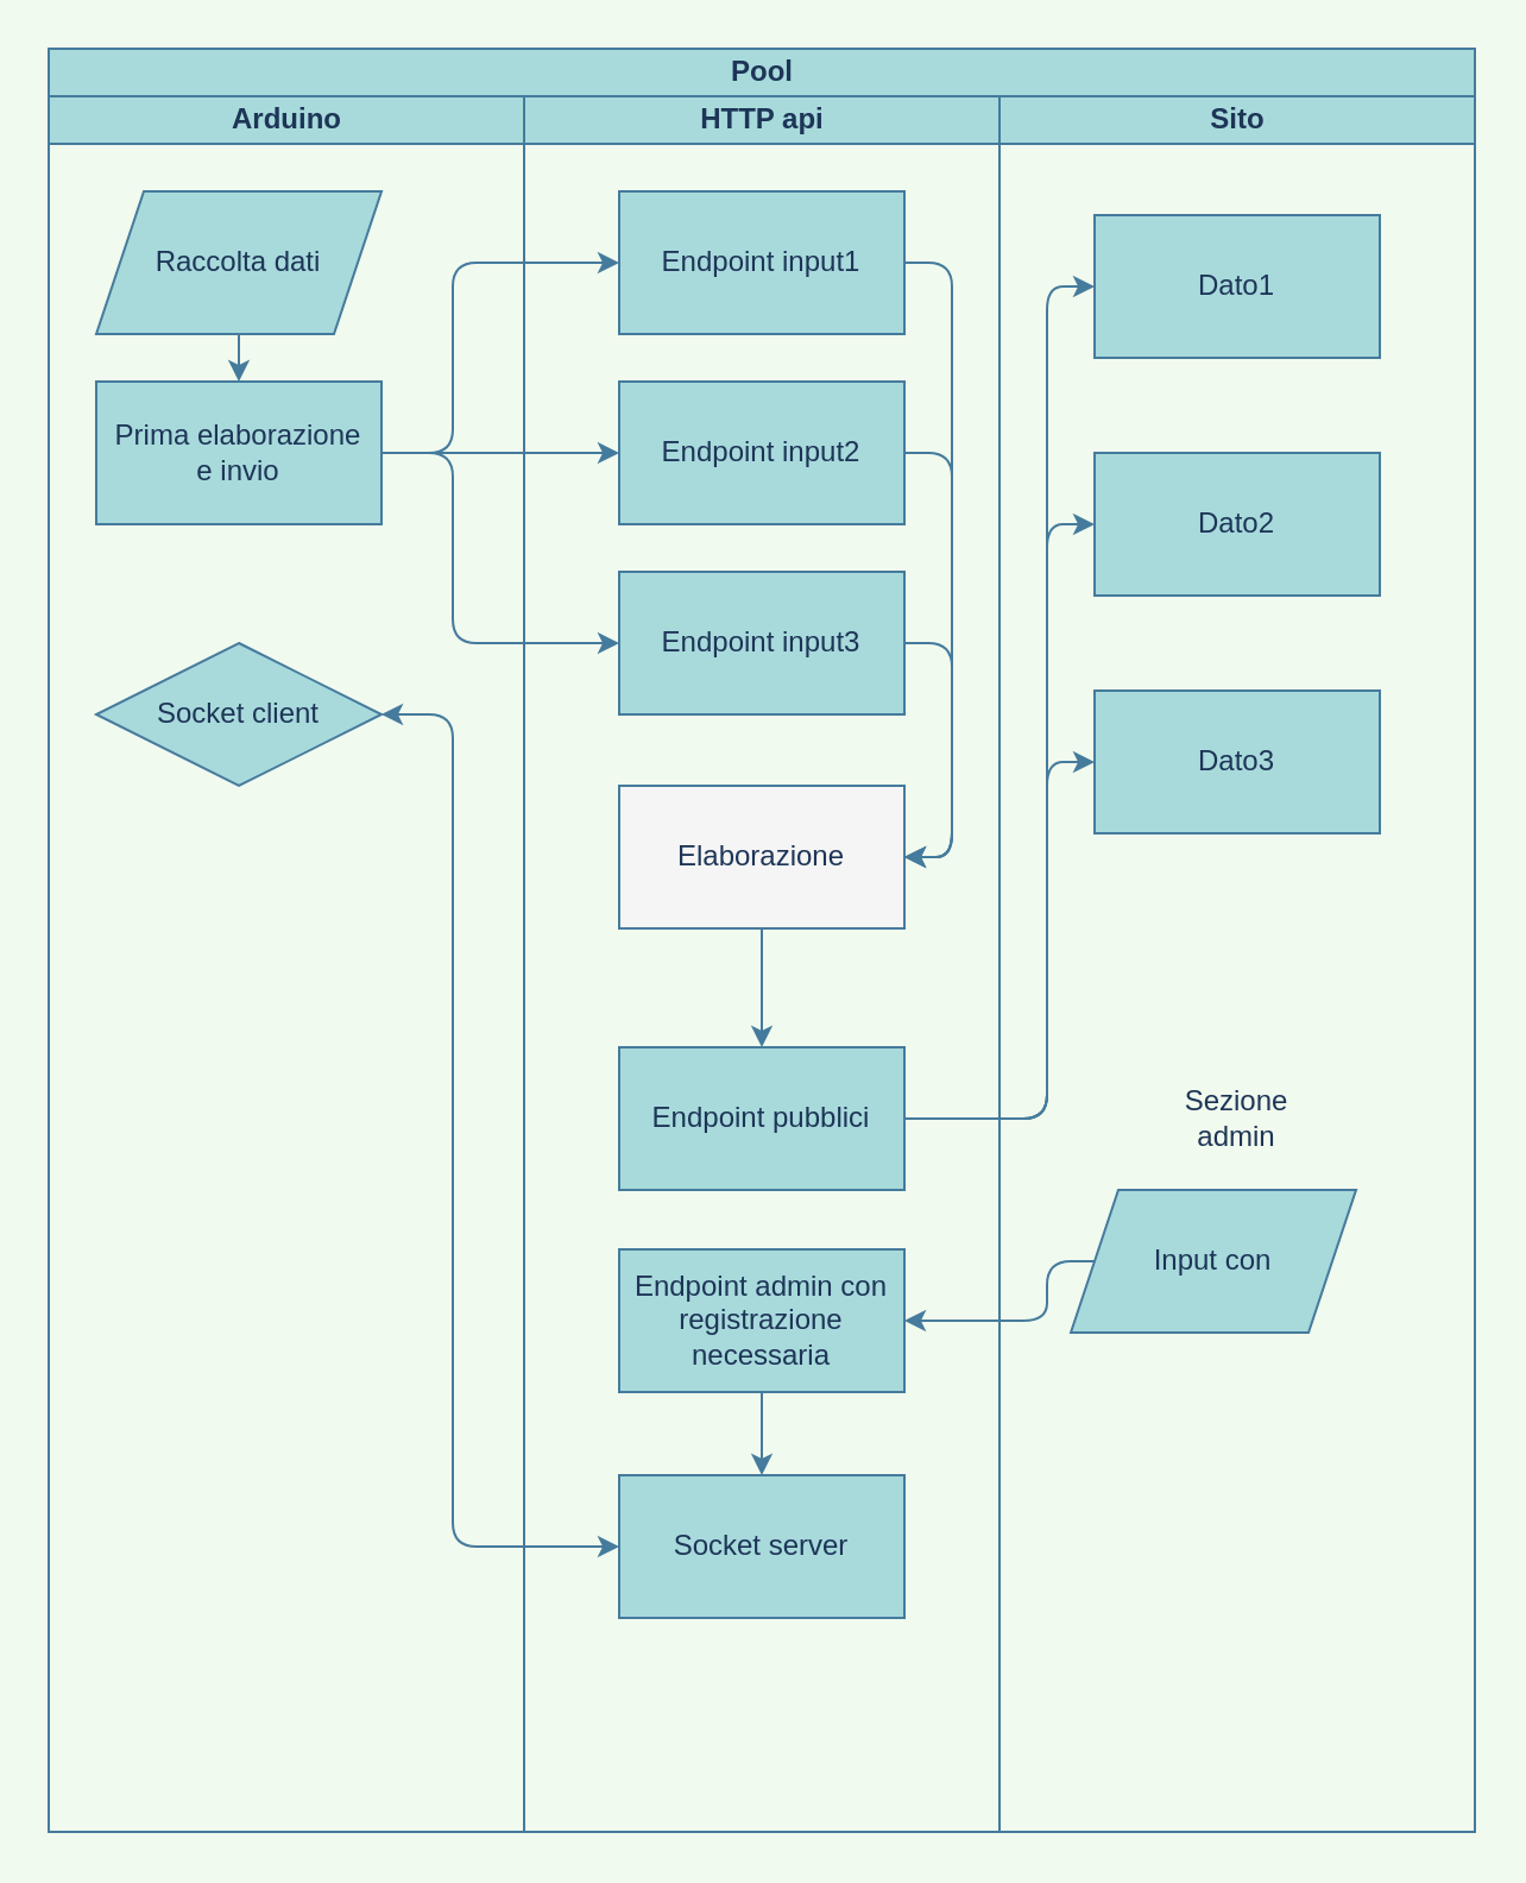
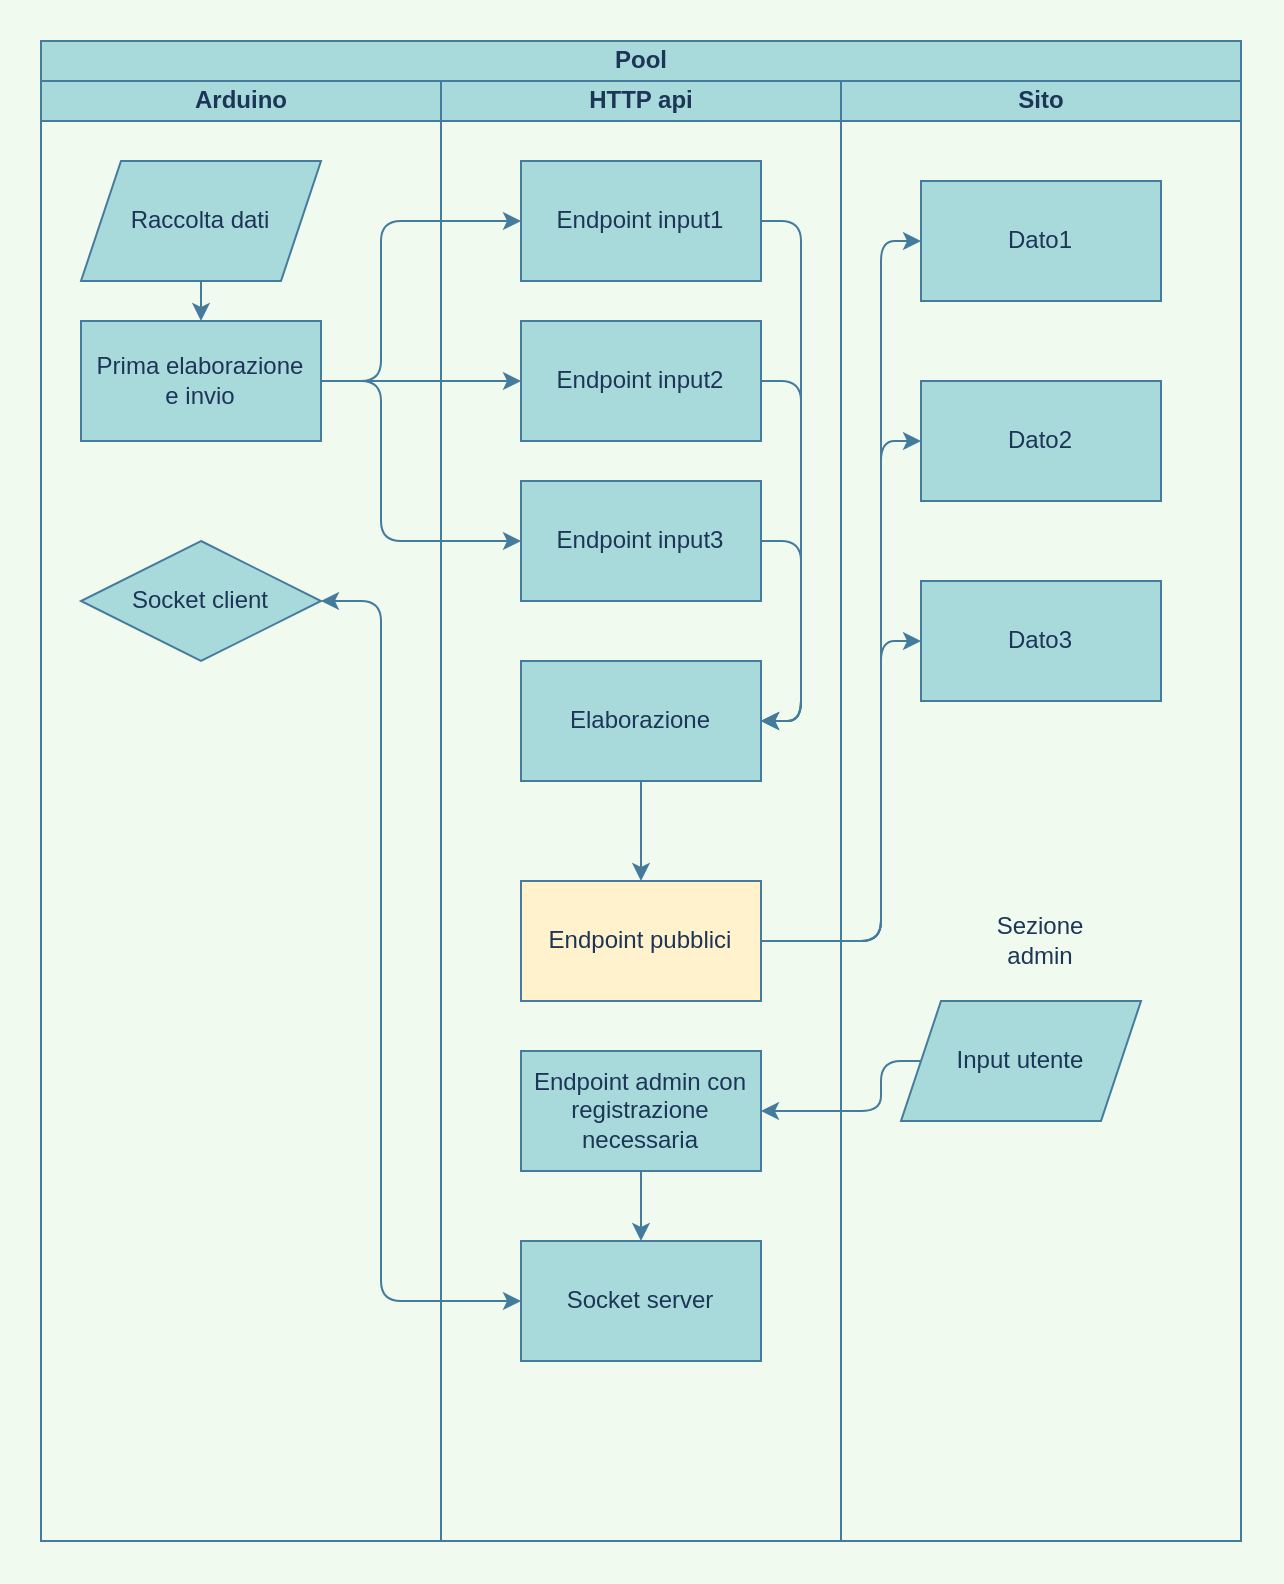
- <mxCell id="14" value="Elaborazione" style="rounded=0;whiteSpace=wrap;html=1;fillColor=#f5f5f5;strokeColor=#457B9D;fontColor=#1D3557;" parent="8" vertex="1"><mxGeometry x="40" y="290" width="120" height="60" as="geometry" /></mxCell>
+ <mxCell id="14" value="Elaborazione" style="rounded=0;whiteSpace=wrap;html=1;fillColor=#A8DADC;strokeColor=#457B9D;fontColor=#1D3557;" parent="8" vertex="1"><mxGeometry x="40" y="290" width="120" height="60" as="geometry" /></mxCell>
- <mxCell id="16" value="Endpoint pubblici" style="rounded=0;whiteSpace=wrap;html=1;fillColor=#A8DADC;strokeColor=#457B9D;fontColor=#1D3557;" parent="8" vertex="1"><mxGeometry x="40" y="400" width="120" height="60" as="geometry" /></mxCell>
+ <mxCell id="16" value="Endpoint pubblici" style="rounded=0;whiteSpace=wrap;html=1;fillColor=#fff2cc;strokeColor=#457B9D;fontColor=#1D3557;" parent="8" vertex="1"><mxGeometry x="40" y="400" width="120" height="60" as="geometry" /></mxCell>
- <mxCell id="25" value="&lt;span&gt;Input con&lt;/span&gt;" style="shape=parallelogram;perimeter=parallelogramPerimeter;whiteSpace=wrap;html=1;fixedSize=1;fillColor=#A8DADC;strokeColor=#457B9D;fontColor=#1D3557;" parent="20" vertex="1"><mxGeometry x="30" y="460" width="120" height="60" as="geometry" /></mxCell>
+ <mxCell id="25" value="&lt;span&gt;Input utente&lt;/span&gt;" style="shape=parallelogram;perimeter=parallelogramPerimeter;whiteSpace=wrap;html=1;fixedSize=1;fillColor=#A8DADC;strokeColor=#457B9D;fontColor=#1D3557;" parent="20" vertex="1"><mxGeometry x="30" y="460" width="120" height="60" as="geometry" /></mxCell>
